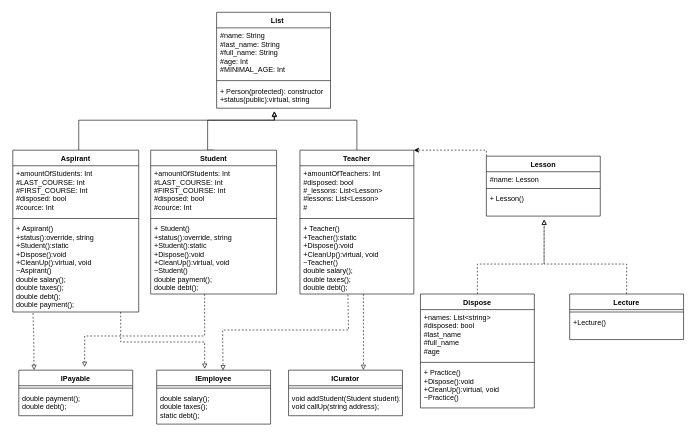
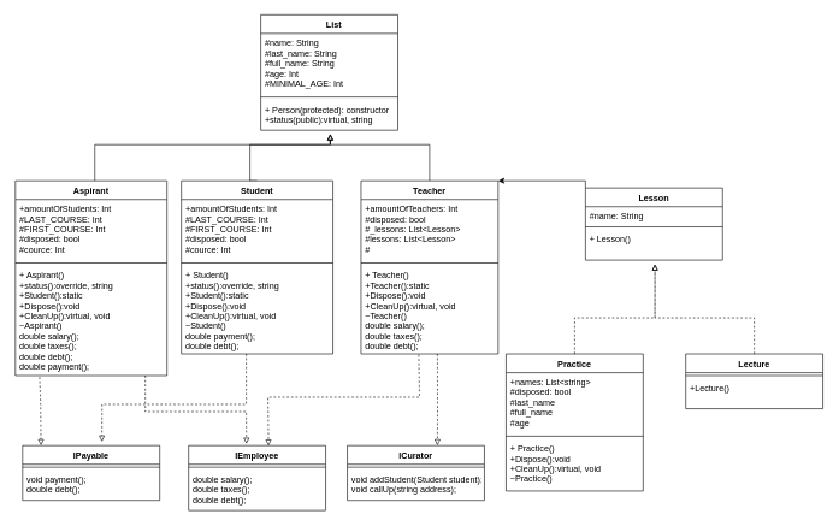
- <mxCell id="16" style="edgeStyle=orthogonalEdgeStyle;rounded=0;orthogonalLoop=1;jettySize=auto;html=1;exitX=0;exitY=0;exitDx=0;exitDy=0;entryX=1;entryY=0;entryDx=0;entryDy=0;endArrow=classic;endFill=1;dashed=1;" parent="1" source="17" target="12" edge="1"><mxGeometry relative="1" as="geometry"><Array as="points"><mxPoint x="810" y="250" /></Array></mxGeometry></mxCell>
+ <mxCell id="16" style="edgeStyle=orthogonalEdgeStyle;rounded=0;orthogonalLoop=1;jettySize=auto;html=1;exitX=0;exitY=0;exitDx=0;exitDy=0;entryX=1;entryY=0;entryDx=0;entryDy=0;endArrow=classic;endFill=1;dashed=0;" parent="1" source="17" target="12" edge="1"><mxGeometry relative="1" as="geometry"><Array as="points"><mxPoint x="810" y="250" /></Array></mxGeometry></mxCell>
- <mxCell id="18" value="#name: Lesson&#10;" style="text;strokeColor=none;fillColor=none;align=left;verticalAlign=top;spacingLeft=4;spacingRight=4;overflow=hidden;rotatable=0;points=[[0,0.5],[1,0.5]];portConstraint=eastwest;" parent="17" vertex="1"><mxGeometry y="26" width="190" height="24" as="geometry" /></mxCell>
+ <mxCell id="18" value="#name: String&#10;" style="text;strokeColor=none;fillColor=none;align=left;verticalAlign=top;spacingLeft=4;spacingRight=4;overflow=hidden;rotatable=0;points=[[0,0.5],[1,0.5]];portConstraint=eastwest;" parent="17" vertex="1"><mxGeometry y="26" width="190" height="24" as="geometry" /></mxCell>
- <mxCell id="22" value="Dispose" style="swimlane;fontStyle=1;align=center;verticalAlign=top;childLayout=stackLayout;horizontal=1;startSize=26;horizontalStack=0;resizeParent=1;resizeParentMax=0;resizeLast=0;collapsible=1;marginBottom=0;" parent="1" vertex="1"><mxGeometry x="700" y="490" width="190" height="190" as="geometry" /></mxCell>
+ <mxCell id="22" value="Practice" style="swimlane;fontStyle=1;align=center;verticalAlign=top;childLayout=stackLayout;horizontal=1;startSize=26;horizontalStack=0;resizeParent=1;resizeParentMax=0;resizeLast=0;collapsible=1;marginBottom=0;" parent="1" vertex="1"><mxGeometry x="700" y="490" width="190" height="190" as="geometry" /></mxCell>
- <mxCell id="32" value="double payment();&#10;double debt();&#10;" style="text;strokeColor=none;fillColor=none;align=left;verticalAlign=top;spacingLeft=4;spacingRight=4;overflow=hidden;rotatable=0;points=[[0,0.5],[1,0.5]];portConstraint=eastwest;" vertex="1" parent="30"><mxGeometry y="34" width="190" height="42" as="geometry" /></mxCell>
+ <mxCell id="32" value="void payment();&#10;double debt();&#10;" style="text;strokeColor=none;fillColor=none;align=left;verticalAlign=top;spacingLeft=4;spacingRight=4;overflow=hidden;rotatable=0;points=[[0,0.5],[1,0.5]];portConstraint=eastwest;" vertex="1" parent="30"><mxGeometry y="34" width="190" height="42" as="geometry" /></mxCell>
- <mxCell id="35" value="double salary();&#10;double taxes();&#10;static debt();" style="text;strokeColor=none;fillColor=none;align=left;verticalAlign=top;spacingLeft=4;spacingRight=4;overflow=hidden;rotatable=0;points=[[0,0.5],[1,0.5]];portConstraint=eastwest;" vertex="1" parent="33"><mxGeometry y="34" width="190" height="56" as="geometry" /></mxCell>
+ <mxCell id="35" value="double salary();&#10;double taxes();&#10;double debt();" style="text;strokeColor=none;fillColor=none;align=left;verticalAlign=top;spacingLeft=4;spacingRight=4;overflow=hidden;rotatable=0;points=[[0,0.5],[1,0.5]];portConstraint=eastwest;" vertex="1" parent="33"><mxGeometry y="34" width="190" height="56" as="geometry" /></mxCell>
